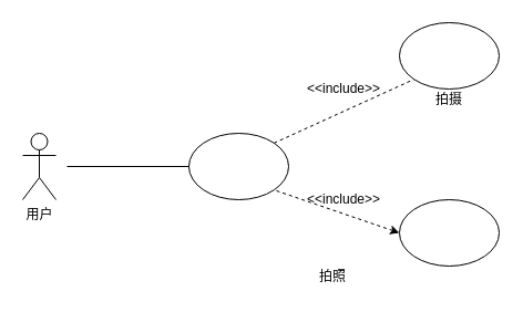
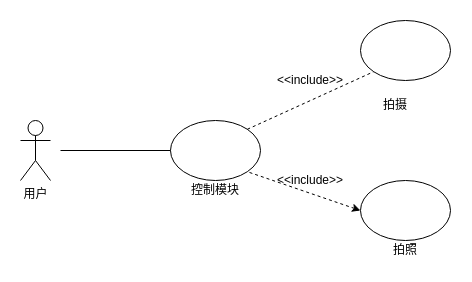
- <mxCell id="11" value="拍摄" style="text;html=1;strokeColor=none;fillColor=none;align=center;verticalAlign=middle;whiteSpace=wrap;rounded=0;" vertex="1" parent="1"><mxGeometry x="385" y="80" width="40" height="20" as="geometry" /></mxCell>
+ <mxCell id="11" value="拍摄" style="text;html=1;strokeColor=none;fillColor=none;align=center;verticalAlign=middle;whiteSpace=wrap;rounded=0;" vertex="1" parent="1"><mxGeometry x="375" y="95" width="40" height="20" as="geometry" /></mxCell>
+ <mxCell id="5" value="控制模块" style="text;html=1;strokeColor=none;fillColor=none;align=center;verticalAlign=middle;whiteSpace=wrap;rounded=0;" parent="1" vertex="1"><mxGeometry x="190" y="180" width="50" height="20" as="geometry" /></mxCell>
- <mxCell id="7" value="拍照" style="text;html=1;strokeColor=none;fillColor=none;align=center;verticalAlign=middle;whiteSpace=wrap;rounded=0;" parent="1" vertex="1"><mxGeometry x="280" y="240" width="40" height="20" as="geometry" /></mxCell>
+ <mxCell id="7" value="拍照" style="text;html=1;strokeColor=none;fillColor=none;align=center;verticalAlign=middle;whiteSpace=wrap;rounded=0;" parent="1" vertex="1"><mxGeometry x="385" y="240" width="40" height="20" as="geometry" /></mxCell>
